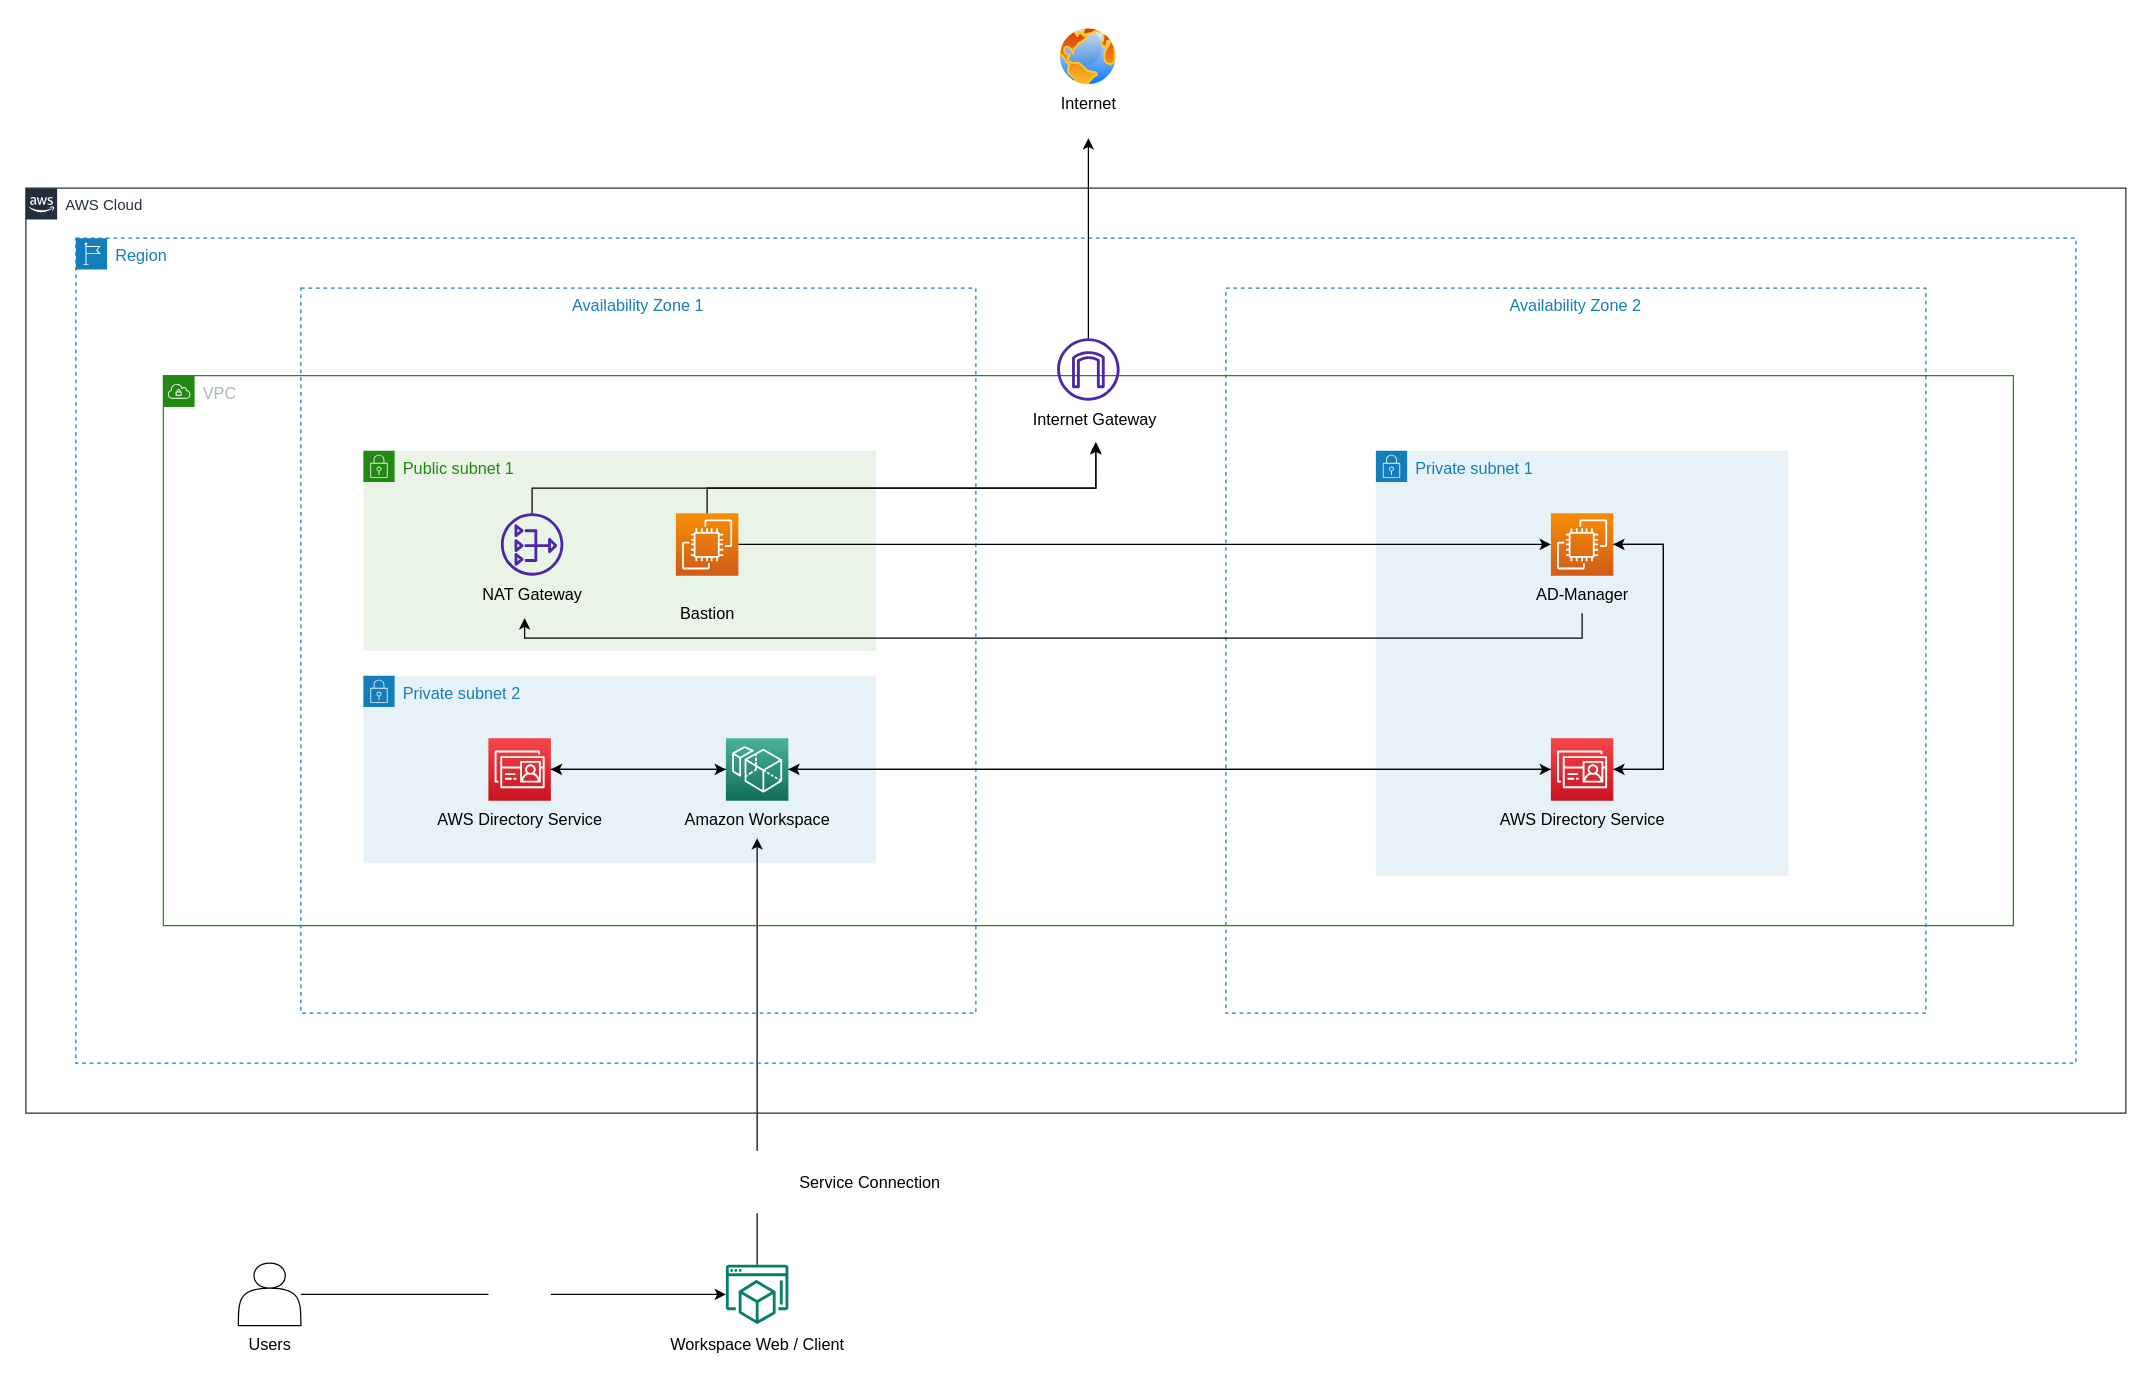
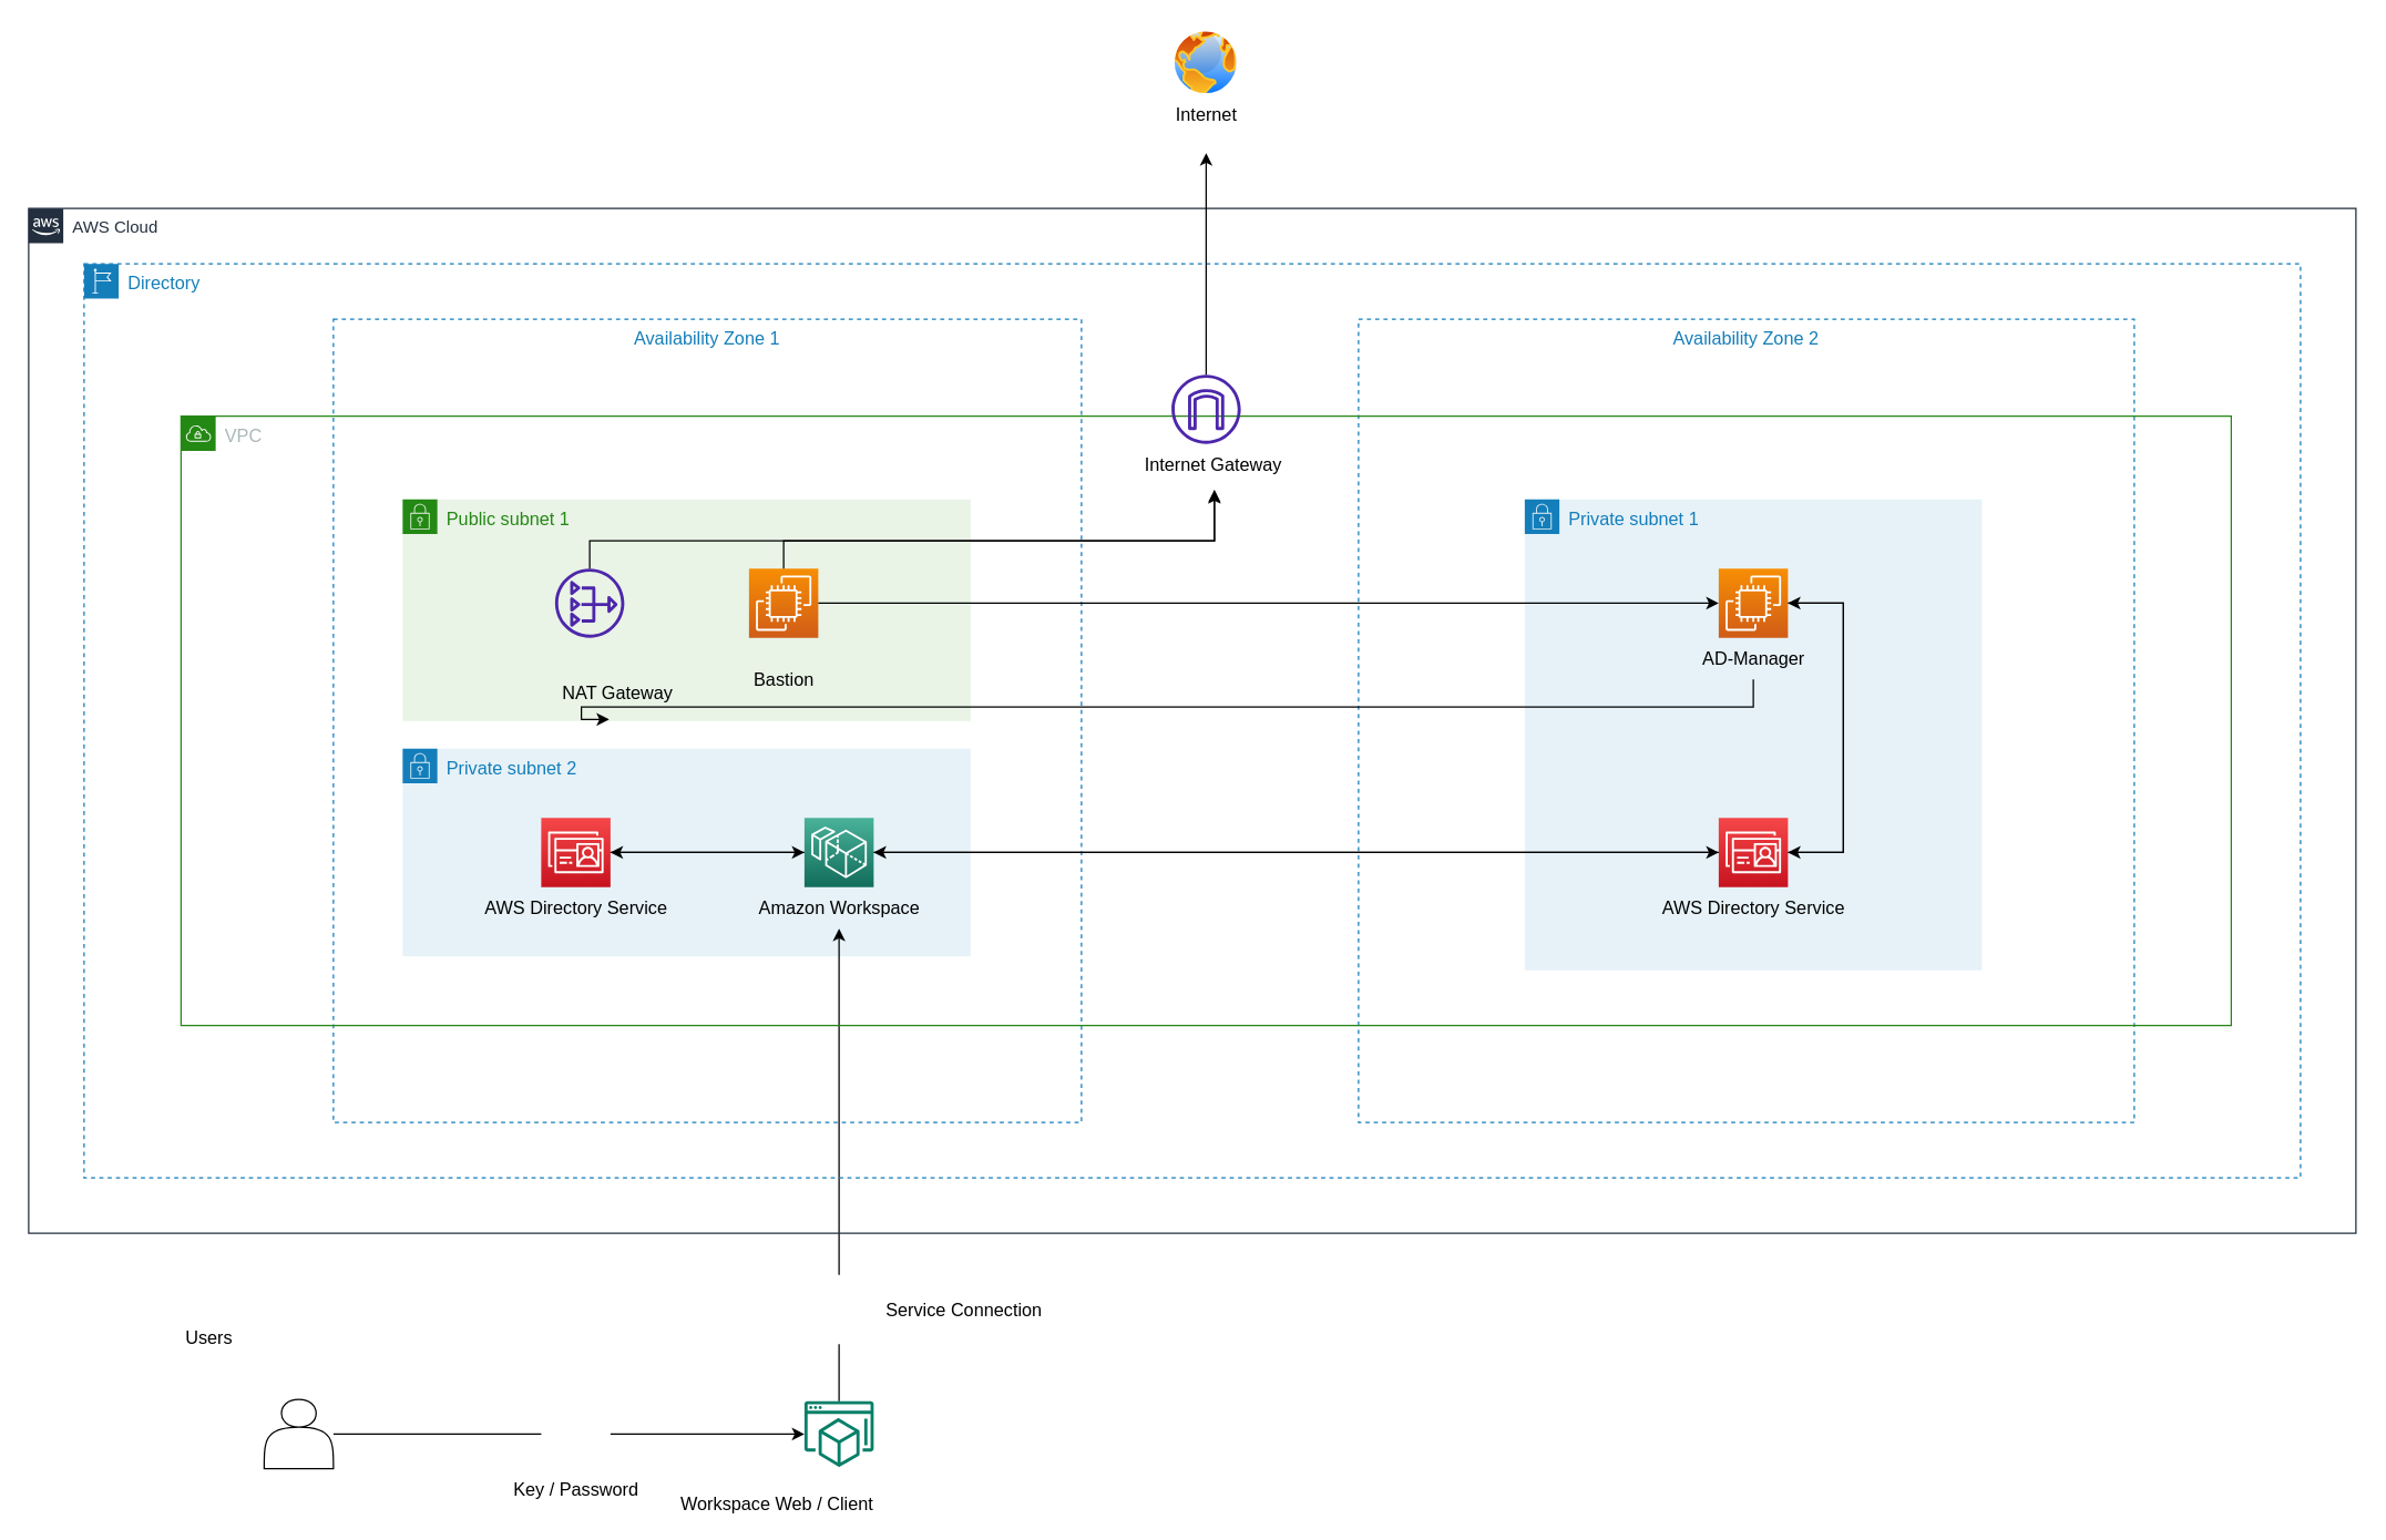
- <mxCell id="33" value="&lt;font style=&quot;font-size: 13px;&quot;&gt;Region&lt;/font&gt;" style="points=[[0,0],[0.25,0],[0.5,0],[0.75,0],[1,0],[1,0.25],[1,0.5],[1,0.75],[1,1],[0.75,1],[0.5,1],[0.25,1],[0,1],[0,0.75],[0,0.5],[0,0.25]];outlineConnect=0;gradientColor=none;html=1;whiteSpace=wrap;fontSize=12;fontStyle=0;container=1;pointerEvents=0;collapsible=0;recursiveResize=0;shape=mxgraph.aws4.group;grIcon=mxgraph.aws4.group_region;strokeColor=#147EBA;fillColor=none;verticalAlign=top;align=left;spacingLeft=30;fontColor=#147EBA;dashed=1;" vertex="1" parent="1"><mxGeometry x="60" y="190" width="1600" height="660" as="geometry" /></mxCell>
+ <mxCell id="33" value="&lt;font style=&quot;font-size: 13px;&quot;&gt;Directory&lt;/font&gt;" style="points=[[0,0],[0.25,0],[0.5,0],[0.75,0],[1,0],[1,0.25],[1,0.5],[1,0.75],[1,1],[0.75,1],[0.5,1],[0.25,1],[0,1],[0,0.75],[0,0.5],[0,0.25]];outlineConnect=0;gradientColor=none;html=1;whiteSpace=wrap;fontSize=12;fontStyle=0;container=1;pointerEvents=0;collapsible=0;recursiveResize=0;shape=mxgraph.aws4.group;grIcon=mxgraph.aws4.group_region;strokeColor=#147EBA;fillColor=none;verticalAlign=top;align=left;spacingLeft=30;fontColor=#147EBA;dashed=1;" vertex="1" parent="1"><mxGeometry x="60" y="190" width="1600" height="660" as="geometry" /></mxCell>
- <mxCell id="19" value="&lt;font style=&quot;font-size: 13px;&quot;&gt;NAT Gateway&lt;/font&gt;" style="text;html=1;align=center;verticalAlign=middle;resizable=0;points=[];autosize=1;strokeColor=none;fillColor=none;" vertex="1" parent="17"><mxGeometry x="85" y="100" width="100" height="30" as="geometry" /></mxCell>
+ <mxCell id="19" value="&lt;font style=&quot;font-size: 13px;&quot;&gt;NAT Gateway&lt;/font&gt;" style="text;html=1;align=center;verticalAlign=middle;resizable=0;points=[];autosize=1;strokeColor=none;fillColor=none;" vertex="1" parent="17"><mxGeometry x="105" y="125" width="100" height="30" as="geometry" /></mxCell>
- <mxCell id="42" value="&lt;font style=&quot;font-size: 13px;&quot;&gt;Users&lt;/font&gt;" style="text;html=1;align=center;verticalAlign=middle;resizable=0;points=[];autosize=1;strokeColor=none;fillColor=none;" vertex="1" parent="1"><mxGeometry x="185" y="1060" width="60" height="30" as="geometry" /></mxCell>
+ <mxCell id="42" value="&lt;font style=&quot;font-size: 13px;&quot;&gt;Users&lt;/font&gt;" style="text;html=1;align=center;verticalAlign=middle;resizable=0;points=[];autosize=1;strokeColor=none;fillColor=none;" vertex="1" parent="1"><mxGeometry x="120" y="950" width="60" height="30" as="geometry" /></mxCell>
+ <mxCell id="47" value="&lt;font style=&quot;font-size: 13px;&quot;&gt;Key / Password&lt;/font&gt;" style="text;html=1;align=center;verticalAlign=middle;resizable=0;points=[];autosize=1;strokeColor=none;fillColor=none;" vertex="1" parent="1"><mxGeometry x="360" y="1060" width="110" height="30" as="geometry" /></mxCell>
- <mxCell id="27" value="&lt;font style=&quot;font-size: 13px;&quot;&gt;Workspace Web / Client&lt;/font&gt;" style="text;html=1;align=center;verticalAlign=middle;resizable=0;points=[];autosize=1;strokeColor=none;fillColor=none;" vertex="1" parent="1"><mxGeometry x="525" y="1060" width="160" height="30" as="geometry" /></mxCell>
+ <mxCell id="27" value="&lt;font style=&quot;font-size: 13px;&quot;&gt;Workspace Web / Client&lt;/font&gt;" style="text;html=1;align=center;verticalAlign=middle;resizable=0;points=[];autosize=1;strokeColor=none;fillColor=none;" vertex="1" parent="1"><mxGeometry x="480" y="1070" width="160" height="30" as="geometry" /></mxCell>
